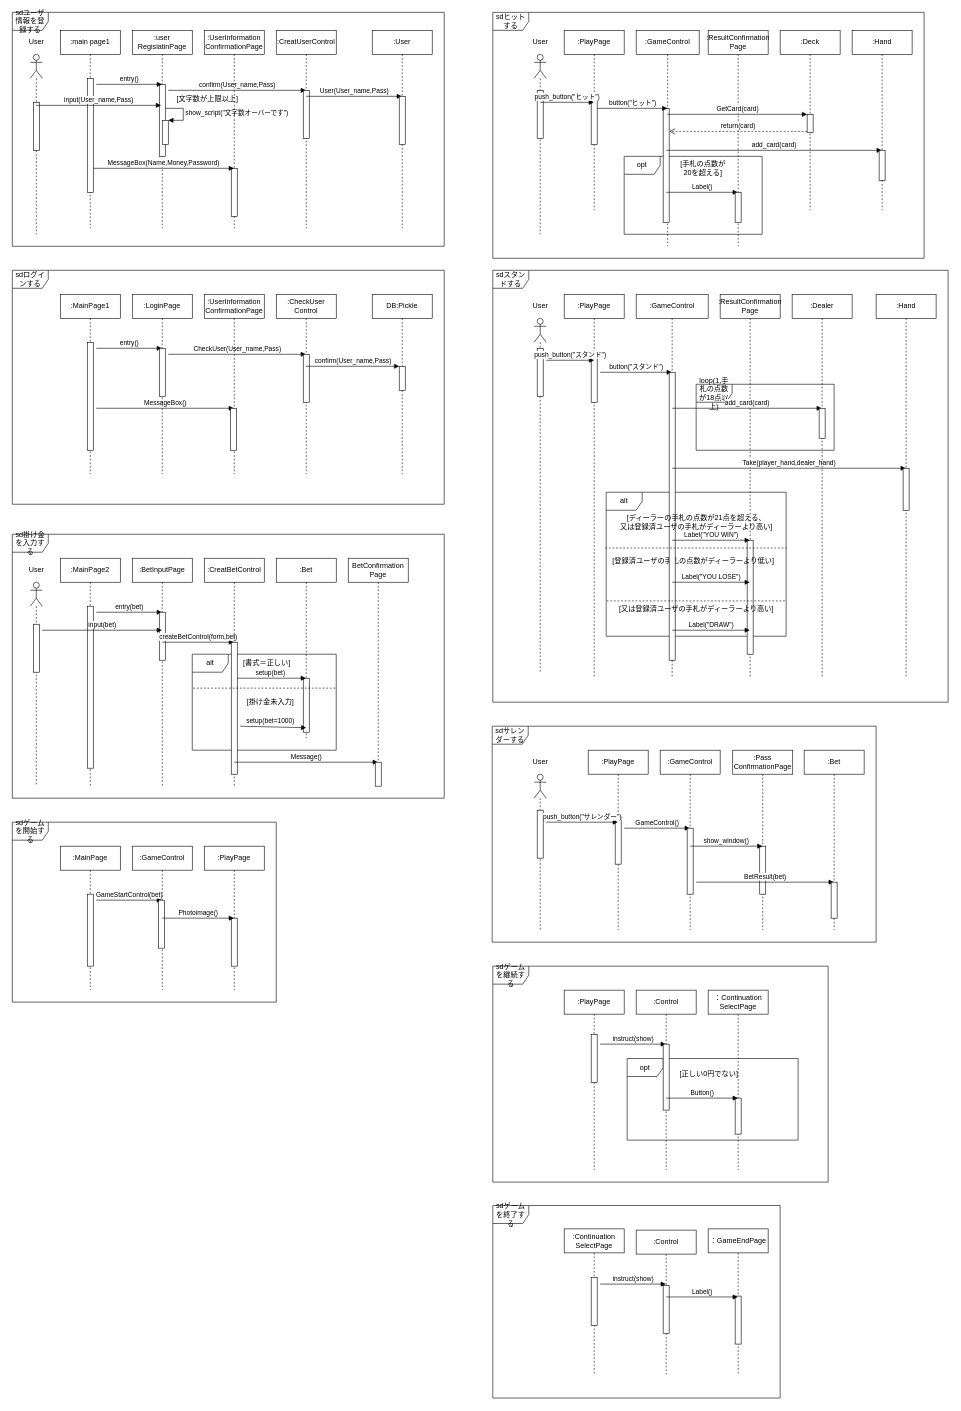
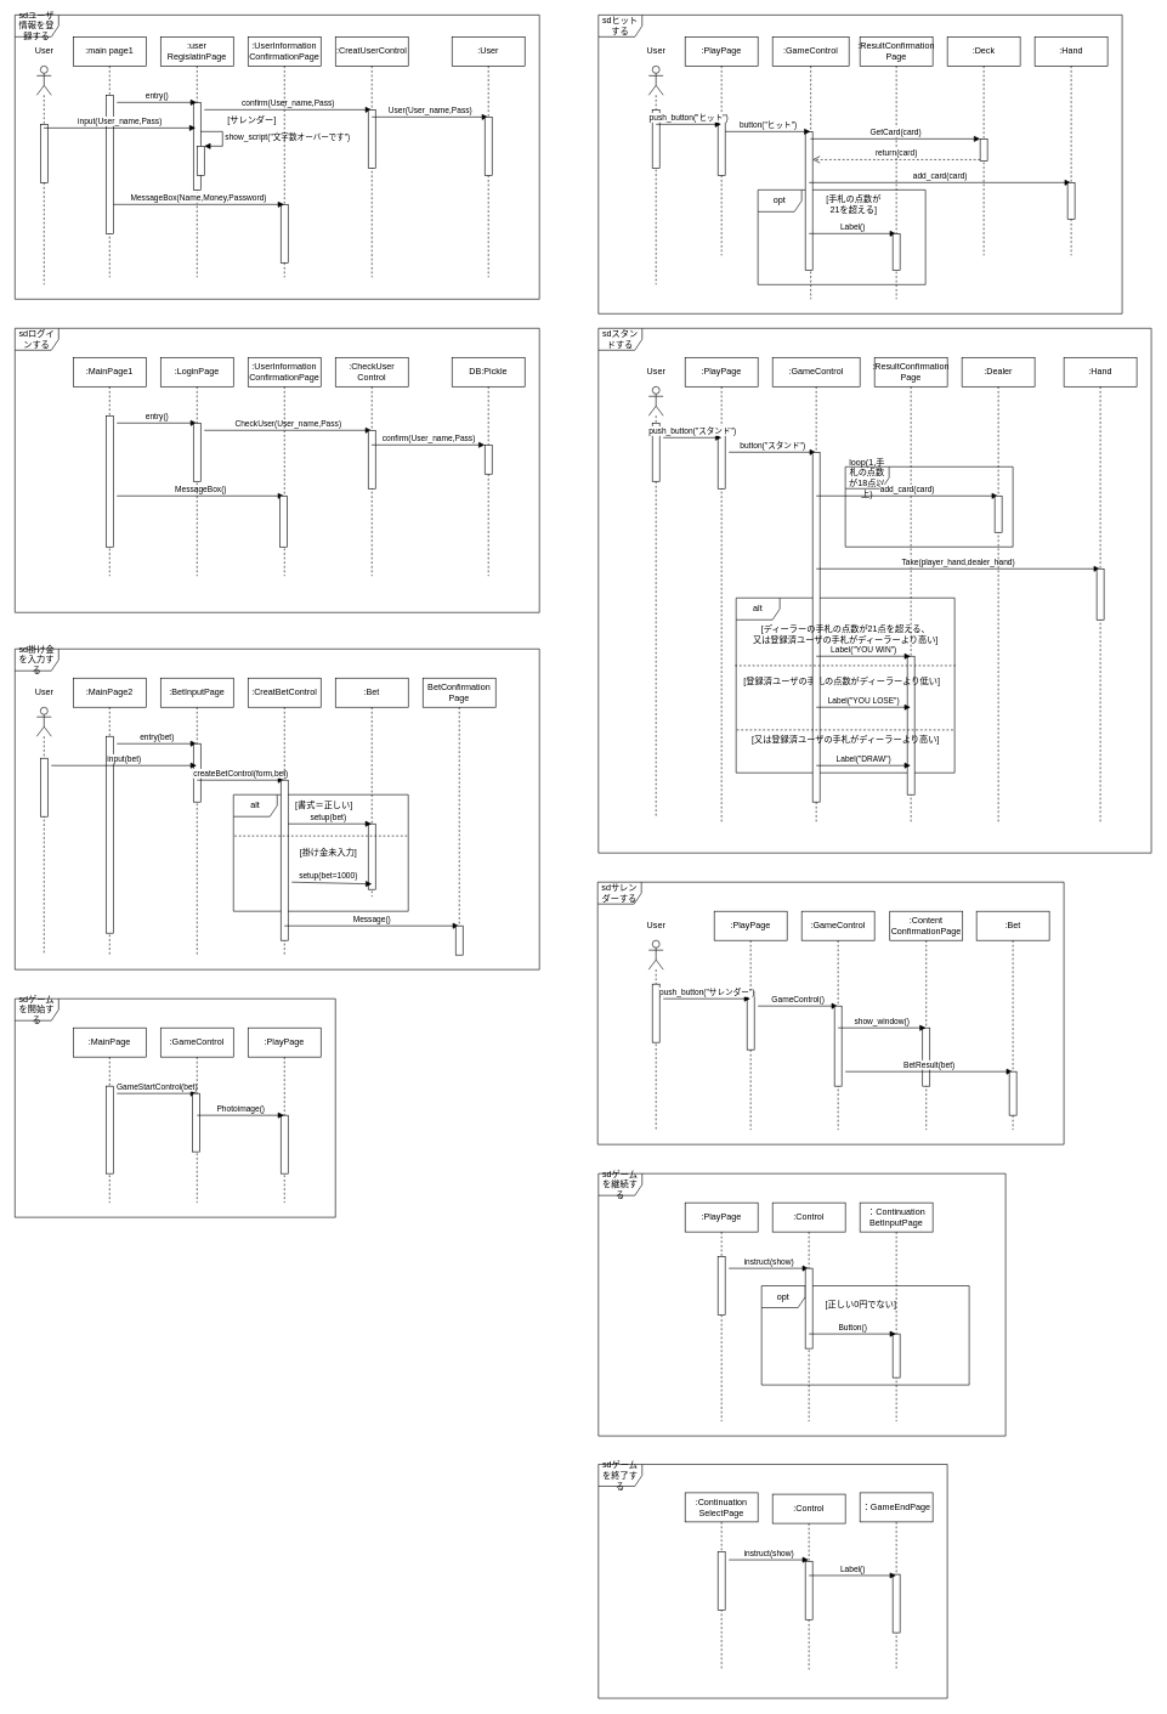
- <mxCell id="24" value="[文字数が上限以上]" style="text;html=1;align=center;verticalAlign=middle;resizable=0;points=[];autosize=1;strokeColor=none;fillColor=none;" parent="22" vertex="1"><mxGeometry x="-60" y="100" width="130" height="30" as="geometry" /></mxCell>
+ <mxCell id="24" value="[サレンダー]" style="text;html=1;align=center;verticalAlign=middle;resizable=0;points=[];autosize=1;strokeColor=none;fillColor=none;" parent="22" vertex="1"><mxGeometry x="-60" y="100" width="130" height="30" as="geometry" /></mxCell>
- <mxCell id="153" value="[手札の点数が&lt;br&gt;20を超える]" style="text;html=1;align=center;verticalAlign=middle;resizable=0;points=[];autosize=1;strokeColor=none;fillColor=none;" parent="1" vertex="1"><mxGeometry x="1121" y="260" width="100" height="40" as="geometry" /></mxCell>
+ <mxCell id="153" value="[手札の点数が&lt;br&gt;21を超える]" style="text;html=1;align=center;verticalAlign=middle;resizable=0;points=[];autosize=1;strokeColor=none;fillColor=none;" parent="1" vertex="1"><mxGeometry x="1121" y="260" width="100" height="40" as="geometry" /></mxCell>
- <mxCell id="109" value=":Pass&lt;br&gt;ConfirmationPage" style="shape=umlLifeline;perimeter=lifelinePerimeter;whiteSpace=wrap;html=1;container=1;collapsible=0;recursiveResize=0;outlineConnect=0;" parent="1" vertex="1"><mxGeometry x="1221" y="1250" width="100" height="300" as="geometry" /></mxCell>
+ <mxCell id="109" value=":Content&lt;br&gt;ConfirmationPage" style="shape=umlLifeline;perimeter=lifelinePerimeter;whiteSpace=wrap;html=1;container=1;collapsible=0;recursiveResize=0;outlineConnect=0;" parent="1" vertex="1"><mxGeometry x="1221" y="1250" width="100" height="300" as="geometry" /></mxCell>
- <mxCell id="121" value="：Continuation&lt;br&gt;SelectPage" style="shape=umlLifeline;perimeter=lifelinePerimeter;whiteSpace=wrap;html=1;container=1;collapsible=0;recursiveResize=0;outlineConnect=0;" parent="1" vertex="1"><mxGeometry x="1180" y="1650" width="100" height="300" as="geometry" /></mxCell>
+ <mxCell id="121" value="：Continuation&lt;br&gt;BetInputPage" style="shape=umlLifeline;perimeter=lifelinePerimeter;whiteSpace=wrap;html=1;container=1;collapsible=0;recursiveResize=0;outlineConnect=0;" parent="1" vertex="1"><mxGeometry x="1180" y="1650" width="100" height="300" as="geometry" /></mxCell>
